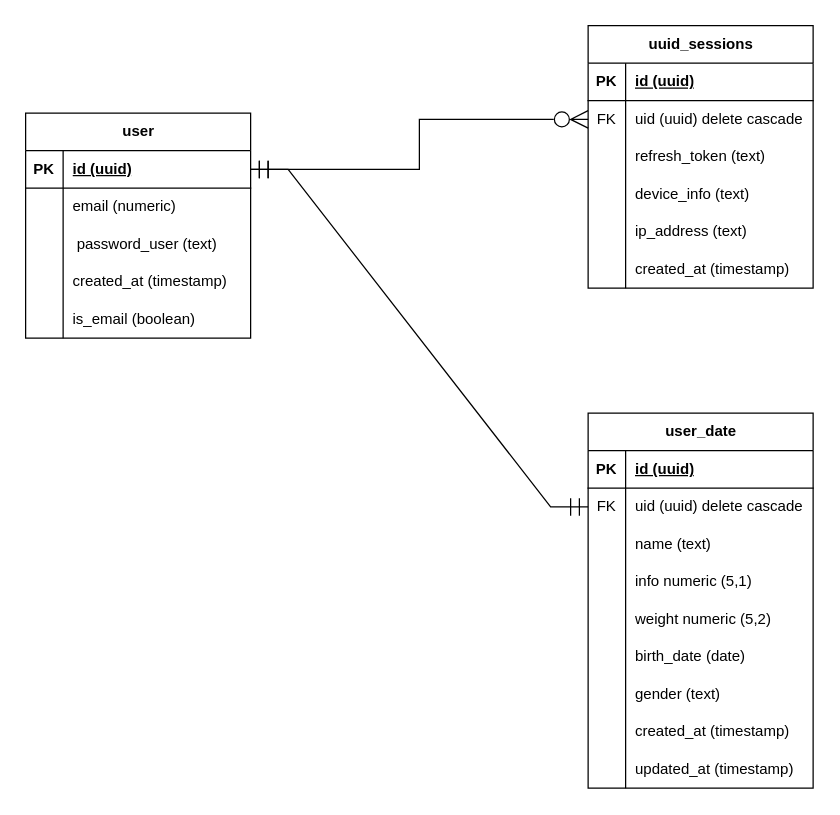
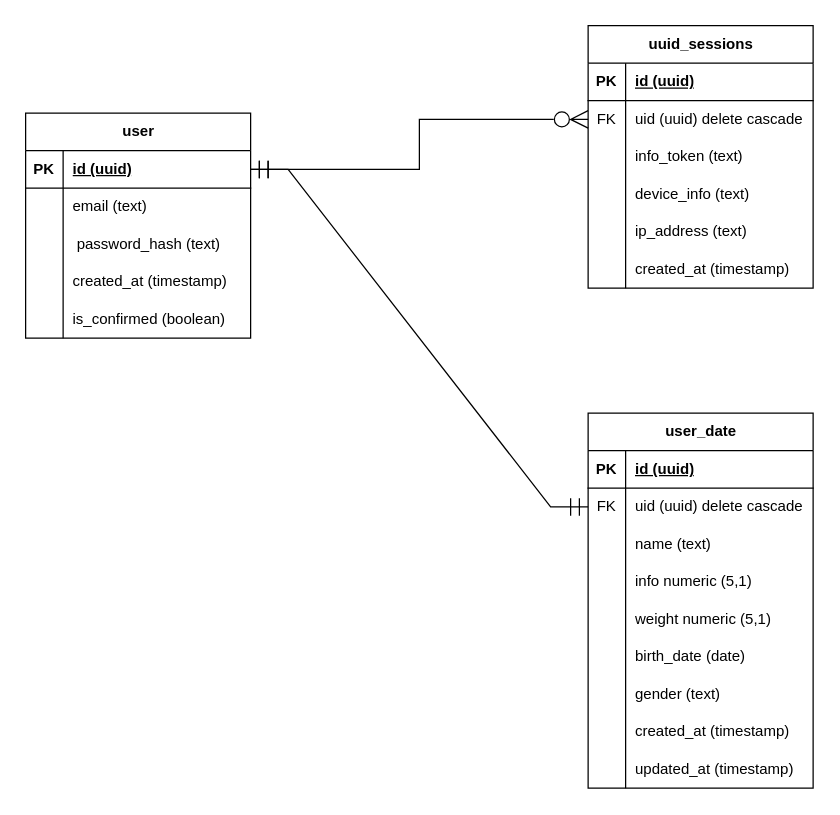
- <mxCell id="27" value="refresh_token (text)" style="shape=partialRectangle;connectable=0;fillColor=none;top=0;left=0;bottom=0;right=0;align=left;spacingLeft=6;overflow=hidden;whiteSpace=wrap;html=1;" parent="25" vertex="1"><mxGeometry x="30" width="150" height="30" as="geometry"><mxRectangle width="150" height="30" as="alternateBounds" /></mxGeometry></mxCell>
+ <mxCell id="27" value="info_token (text)" style="shape=partialRectangle;connectable=0;fillColor=none;top=0;left=0;bottom=0;right=0;align=left;spacingLeft=6;overflow=hidden;whiteSpace=wrap;html=1;" parent="25" vertex="1"><mxGeometry x="30" width="150" height="30" as="geometry"><mxRectangle width="150" height="30" as="alternateBounds" /></mxGeometry></mxCell>
- <mxCell id="8" value="email (numeric)" style="shape=partialRectangle;connectable=0;fillColor=none;top=0;left=0;bottom=0;right=0;align=left;spacingLeft=6;overflow=hidden;whiteSpace=wrap;html=1;rowspan=1;" parent="6" vertex="1"><mxGeometry x="30" width="150" height="30" as="geometry"><mxRectangle width="150" height="30" as="alternateBounds" /></mxGeometry></mxCell>
+ <mxCell id="8" value="email (text)" style="shape=partialRectangle;connectable=0;fillColor=none;top=0;left=0;bottom=0;right=0;align=left;spacingLeft=6;overflow=hidden;whiteSpace=wrap;html=1;rowspan=1;" parent="6" vertex="1"><mxGeometry x="30" width="150" height="30" as="geometry"><mxRectangle width="150" height="30" as="alternateBounds" /></mxGeometry></mxCell>
- <mxCell id="11" value="&amp;nbsp;password_user (text)" style="shape=partialRectangle;connectable=0;fillColor=none;top=0;left=0;bottom=0;right=0;align=left;spacingLeft=6;overflow=hidden;whiteSpace=wrap;html=1;" parent="9" vertex="1"><mxGeometry x="30" width="150" height="30" as="geometry"><mxRectangle width="150" height="30" as="alternateBounds" /></mxGeometry></mxCell>
+ <mxCell id="11" value="&amp;nbsp;password_hash (text)" style="shape=partialRectangle;connectable=0;fillColor=none;top=0;left=0;bottom=0;right=0;align=left;spacingLeft=6;overflow=hidden;whiteSpace=wrap;html=1;" parent="9" vertex="1"><mxGeometry x="30" width="150" height="30" as="geometry"><mxRectangle width="150" height="30" as="alternateBounds" /></mxGeometry></mxCell>
- <mxCell id="17" value="is_email (boolean)" style="shape=partialRectangle;connectable=0;fillColor=none;top=0;left=0;bottom=0;right=0;align=left;spacingLeft=6;overflow=hidden;whiteSpace=wrap;html=1;" parent="15" vertex="1"><mxGeometry x="30" width="150" height="30" as="geometry"><mxRectangle width="150" height="30" as="alternateBounds" /></mxGeometry></mxCell>
+ <mxCell id="17" value="is_confirmed (boolean)" style="shape=partialRectangle;connectable=0;fillColor=none;top=0;left=0;bottom=0;right=0;align=left;spacingLeft=6;overflow=hidden;whiteSpace=wrap;html=1;" parent="15" vertex="1"><mxGeometry x="30" width="150" height="30" as="geometry"><mxRectangle width="150" height="30" as="alternateBounds" /></mxGeometry></mxCell>
- <mxCell id="52" value="weight numeric (5,2)" style="shape=partialRectangle;connectable=0;fillColor=none;top=0;left=0;bottom=0;right=0;align=left;spacingLeft=6;overflow=hidden;whiteSpace=wrap;html=1;" parent="50" vertex="1"><mxGeometry x="30" width="150" height="30" as="geometry"><mxRectangle width="150" height="30" as="alternateBounds" /></mxGeometry></mxCell>
+ <mxCell id="52" value="weight numeric (5,1)" style="shape=partialRectangle;connectable=0;fillColor=none;top=0;left=0;bottom=0;right=0;align=left;spacingLeft=6;overflow=hidden;whiteSpace=wrap;html=1;" parent="50" vertex="1"><mxGeometry x="30" width="150" height="30" as="geometry"><mxRectangle width="150" height="30" as="alternateBounds" /></mxGeometry></mxCell>
